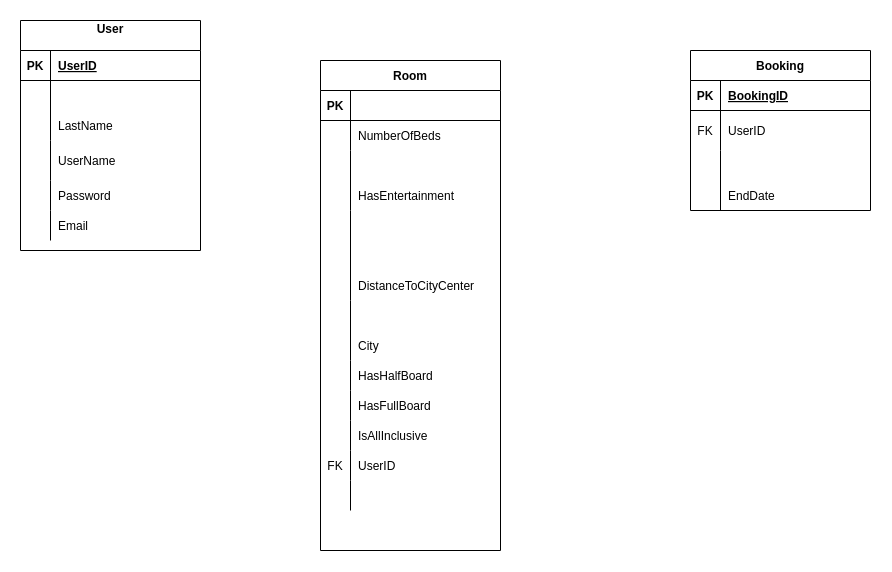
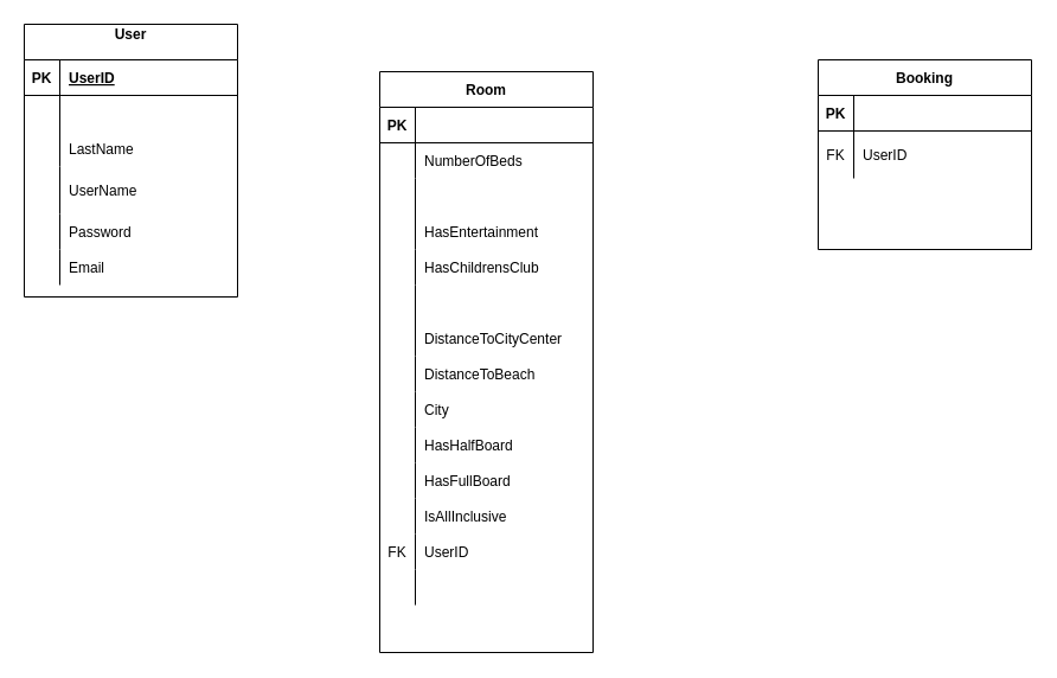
- <mxCell id="63" value="BookingID" style="shape=partialRectangle;connectable=0;fillColor=none;top=0;left=0;bottom=0;right=0;align=left;spacingLeft=6;fontStyle=5;overflow=hidden;" vertex="1" parent="61"><mxGeometry x="30" width="150" height="30" as="geometry" /></mxCell>
- <mxCell id="71" value="EndDate" style="shape=partialRectangle;connectable=0;fillColor=none;top=0;left=0;bottom=0;right=0;align=left;spacingLeft=6;overflow=hidden;" vertex="1" parent="69"><mxGeometry x="30" width="150" height="30" as="geometry" /></mxCell>
+ <mxCell id="33" value="HasChildrensClub" style="shape=partialRectangle;connectable=0;fillColor=none;top=0;left=0;bottom=0;right=0;align=left;spacingLeft=6;overflow=hidden;" vertex="1" parent="31"><mxGeometry x="30" width="150" height="30" as="geometry" /></mxCell>
+ <mxCell id="41" value="DistanceToBeach" style="shape=partialRectangle;connectable=0;fillColor=none;top=0;left=0;bottom=0;right=0;align=left;spacingLeft=6;overflow=hidden;" vertex="1" parent="39"><mxGeometry x="30" width="150" height="30" as="geometry" /></mxCell>
